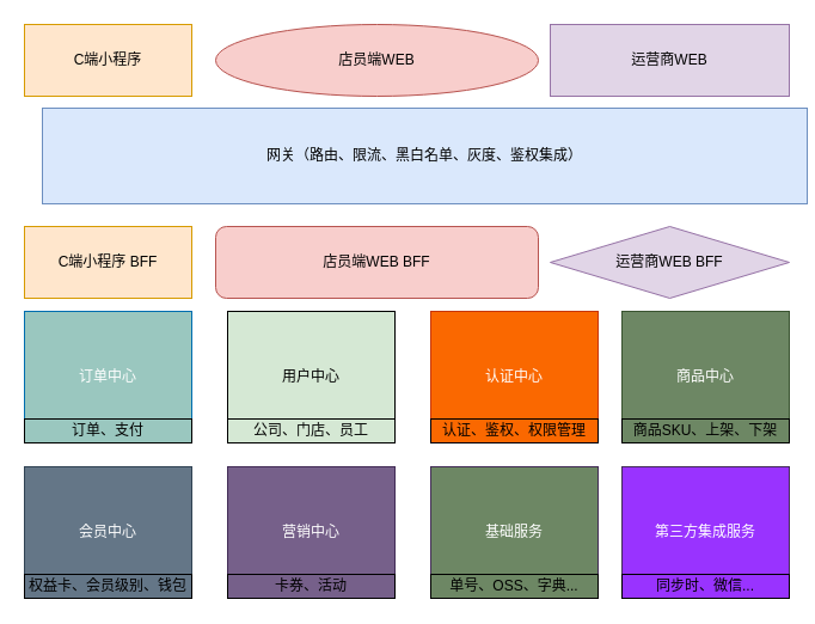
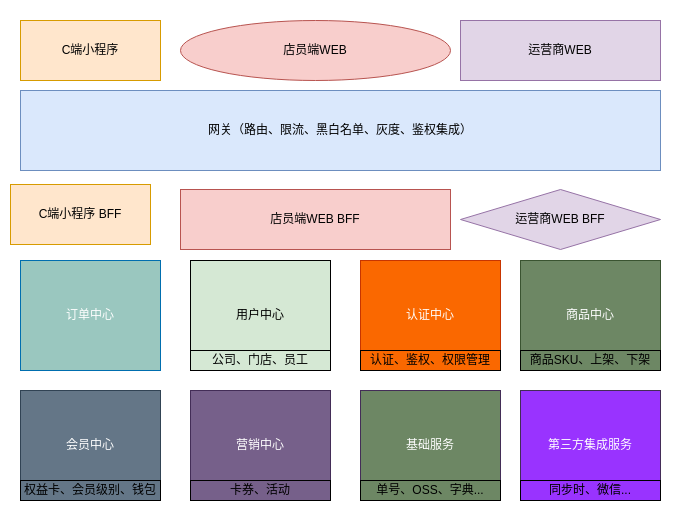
- <mxCell id="2" value="网关（路由、限流、黑白名单、灰度、鉴权集成）" style="rounded=0;whiteSpace=wrap;html=1;fillColor=#dae8fc;strokeColor=#6c8ebf;" vertex="1" parent="1"><mxGeometry x="35" y="90" width="640" height="80" as="geometry" /></mxCell>
+ <mxCell id="2" value="网关（路由、限流、黑白名单、灰度、鉴权集成）" style="rounded=0;whiteSpace=wrap;html=1;fillColor=#dae8fc;strokeColor=#6c8ebf;" vertex="1" parent="1"><mxGeometry x="20" y="90" width="640" height="80" as="geometry" /></mxCell>
- <mxCell id="22" value="C端小程序 BFF" style="rounded=0;whiteSpace=wrap;html=1;fillColor=#ffe6cc;strokeColor=#d79b00;" vertex="1" parent="1"><mxGeometry x="20" y="189" width="140" height="60" as="geometry" /></mxCell>
+ <mxCell id="22" value="C端小程序 BFF" style="rounded=0;whiteSpace=wrap;html=1;fillColor=#ffe6cc;strokeColor=#d79b00;" vertex="1" parent="1"><mxGeometry x="10" y="184" width="140" height="60" as="geometry" /></mxCell>
- <mxCell id="23" value="店员端WEB BFF" style="whiteSpace=wrap;html=1;fillColor=#f8cecc;strokeColor=#b85450;rounded=1;" vertex="1" parent="1"><mxGeometry x="180" y="189" width="270" height="60" as="geometry" /></mxCell>
+ <mxCell id="23" value="店员端WEB BFF" style="rounded=0;whiteSpace=wrap;html=1;fillColor=#f8cecc;strokeColor=#b85450;" vertex="1" parent="1"><mxGeometry x="180" y="189" width="270" height="60" as="geometry" /></mxCell>
- <mxCell id="7" value="订单、支付" style="text;html=1;strokeColor=#000000;fillColor=none;align=center;verticalAlign=middle;whiteSpace=wrap;rounded=0;" vertex="1" parent="1"><mxGeometry x="20" y="350" width="140" height="20" as="geometry" /></mxCell>
